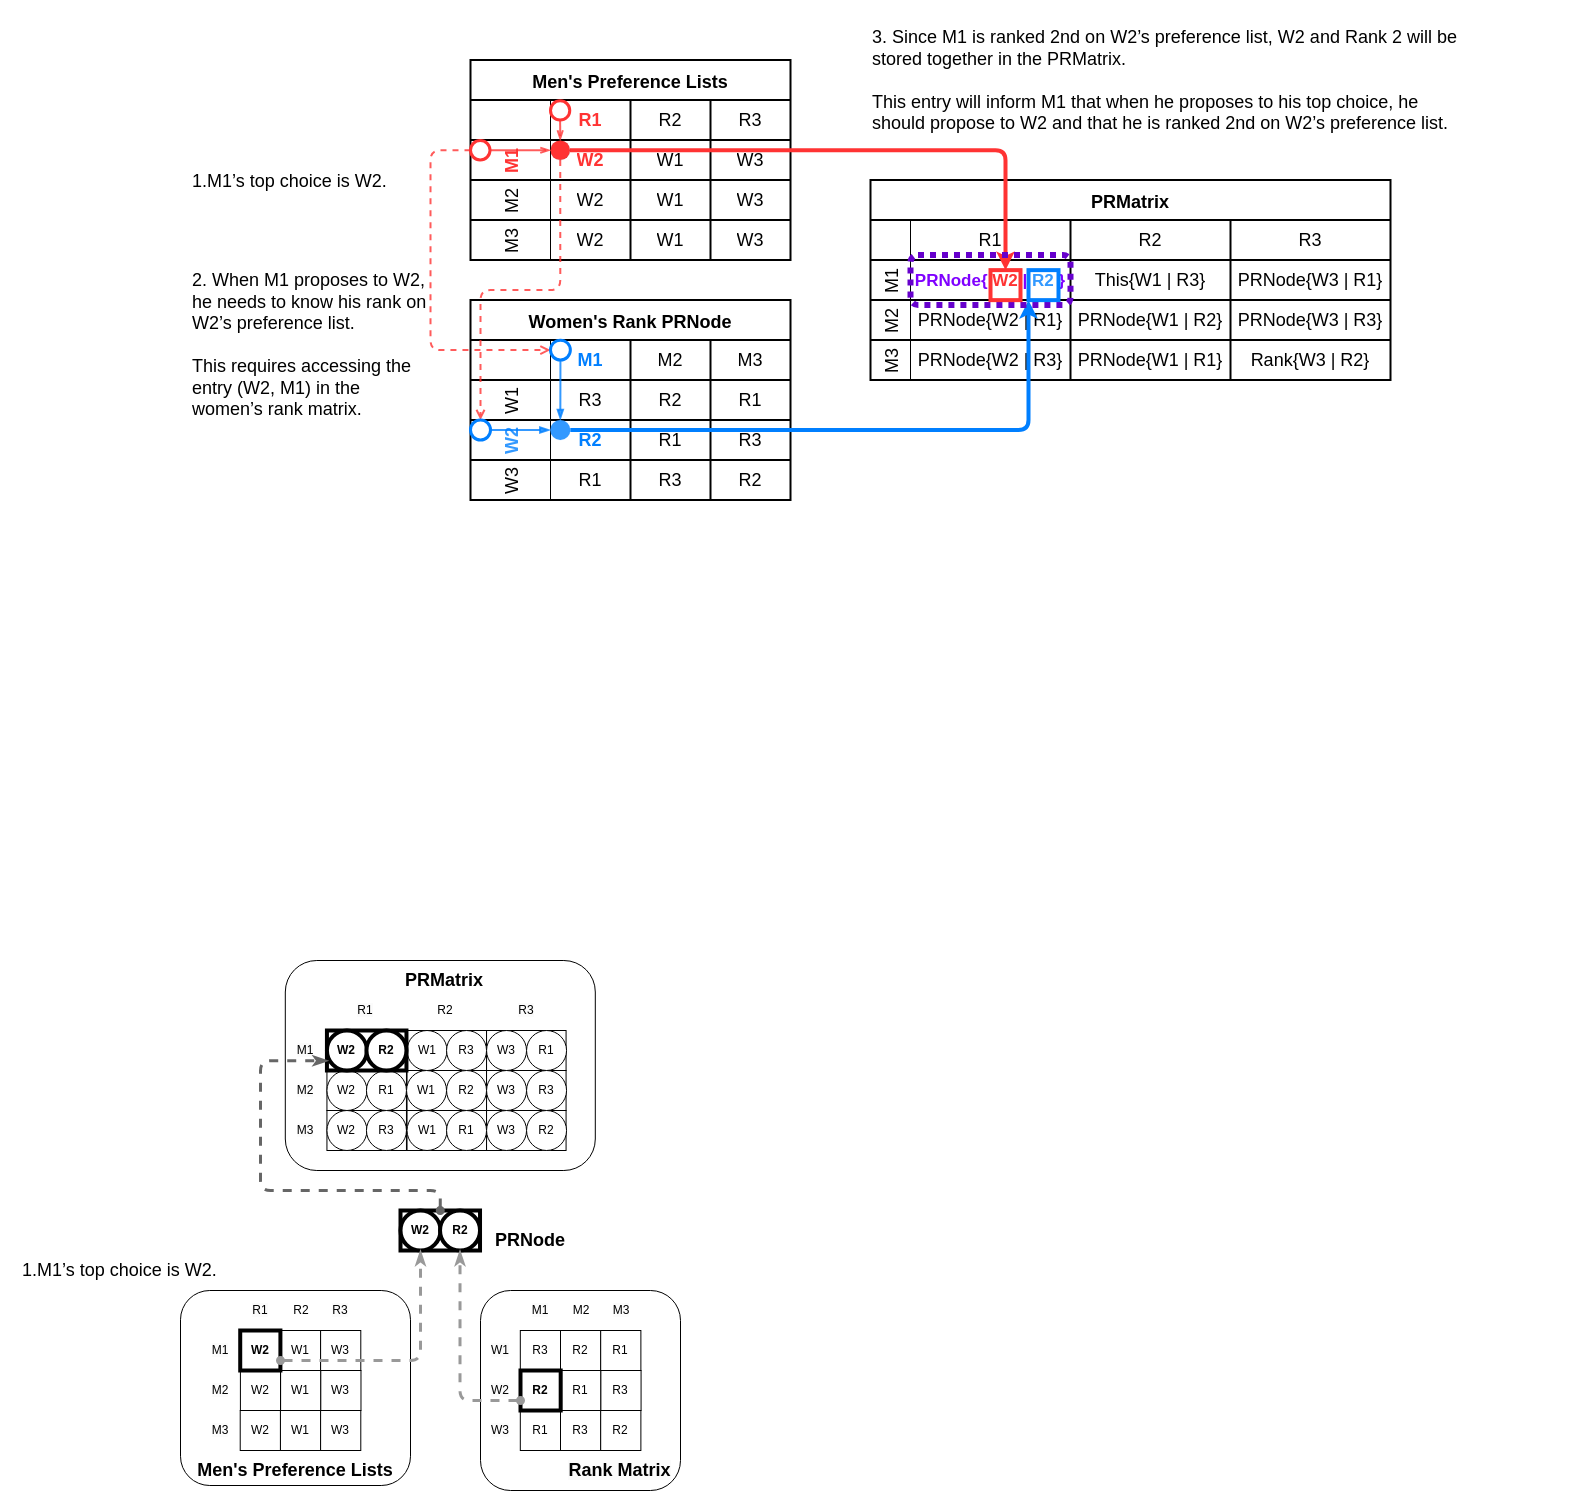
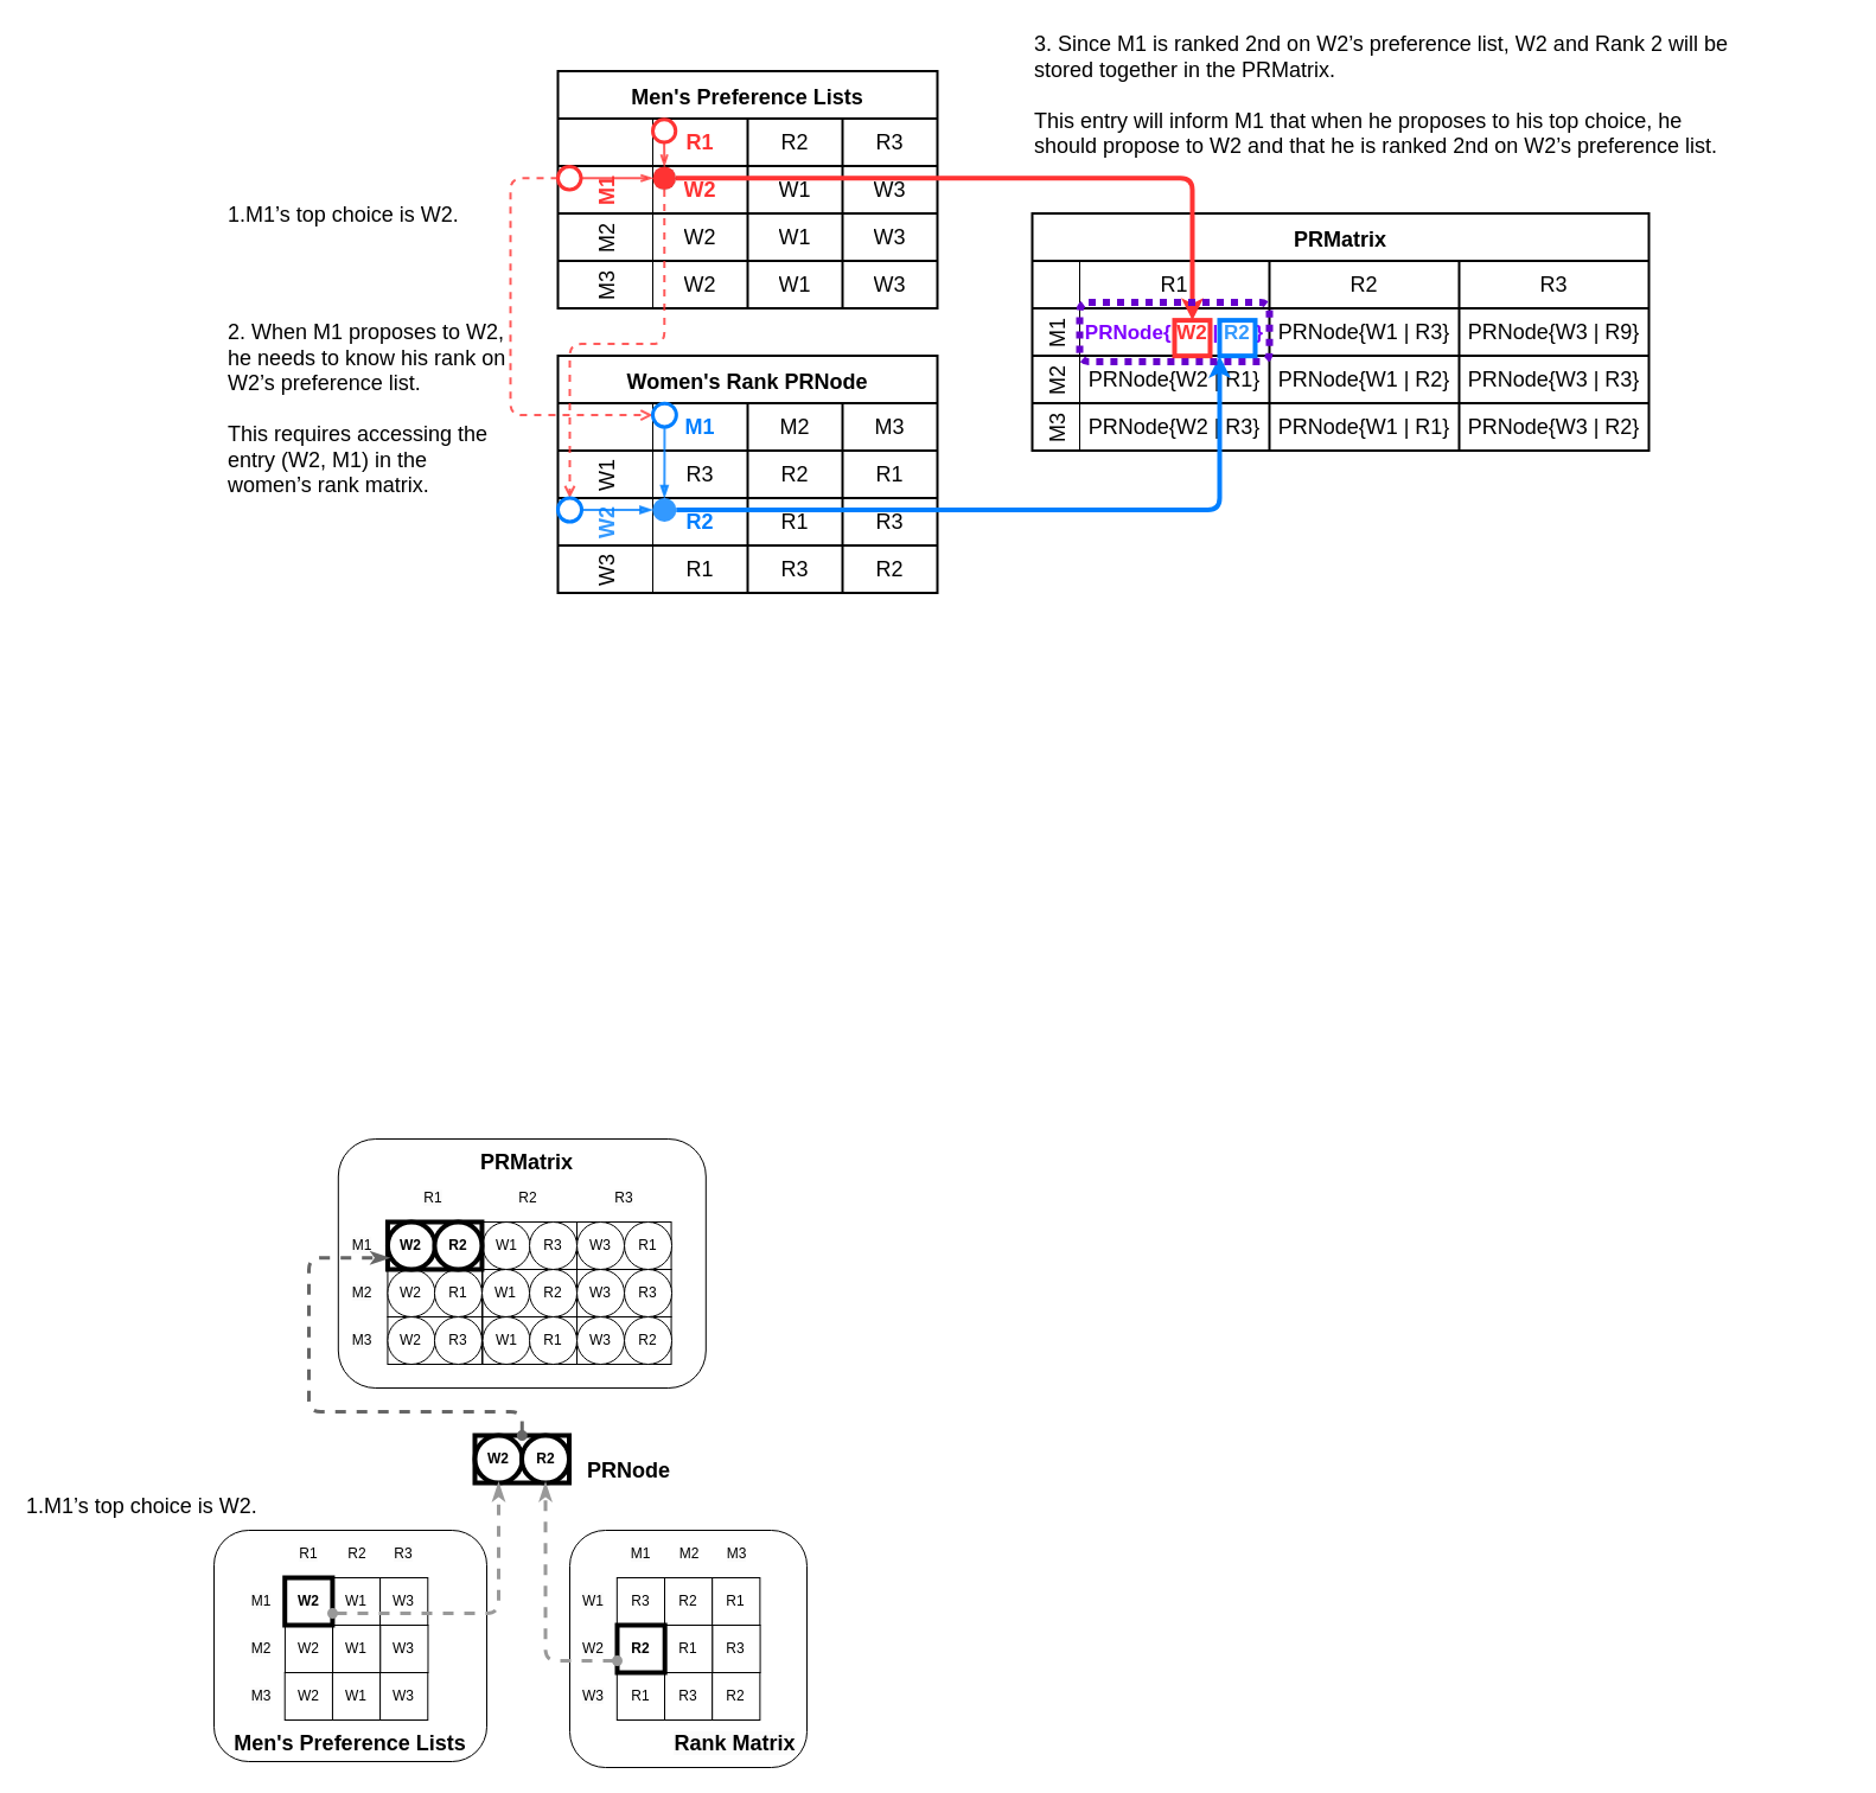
- <mxCell id="46" value="&lt;font style=&quot;font-size: 18px;&quot;&gt;This{W1 | R3}&lt;/font&gt;" style="shape=partialRectangle;html=1;whiteSpace=wrap;connectable=0;overflow=hidden;top=0;left=0;bottom=0;right=0;pointerEvents=1;fillColor=none;labelBackgroundColor=none;labelBorderColor=none;strokeColor=default;shadow=0;resizable=1;resizeWidth=0;metaEdit=0;backgroundOutline=0;fontSize=18;" vertex="1" parent="44"><mxGeometry x="200" width="160" height="40" as="geometry"><mxRectangle width="160" height="40" as="alternateBounds" /></mxGeometry></mxCell>
+ <mxCell id="46" value="&lt;font style=&quot;font-size: 18px;&quot;&gt;PRNode{W1 | R3}&lt;/font&gt;" style="shape=partialRectangle;html=1;whiteSpace=wrap;connectable=0;overflow=hidden;top=0;left=0;bottom=0;right=0;pointerEvents=1;fillColor=none;labelBackgroundColor=none;labelBorderColor=none;strokeColor=default;shadow=0;resizable=1;resizeWidth=0;metaEdit=0;backgroundOutline=0;fontSize=18;" vertex="1" parent="44"><mxGeometry x="200" width="160" height="40" as="geometry"><mxRectangle width="160" height="40" as="alternateBounds" /></mxGeometry></mxCell>
- <mxCell id="47" value="PRNode{W3 | R1}" style="shape=partialRectangle;html=1;whiteSpace=wrap;connectable=0;overflow=hidden;top=0;left=0;bottom=0;right=0;pointerEvents=1;fillColor=none;fontSize=18;" vertex="1" parent="44"><mxGeometry x="360" width="160" height="40" as="geometry"><mxRectangle width="160" height="40" as="alternateBounds" /></mxGeometry></mxCell>
+ <mxCell id="47" value="PRNode{W3 | R9}" style="shape=partialRectangle;html=1;whiteSpace=wrap;connectable=0;overflow=hidden;top=0;left=0;bottom=0;right=0;pointerEvents=1;fillColor=none;fontSize=18;" vertex="1" parent="44"><mxGeometry x="360" width="160" height="40" as="geometry"><mxRectangle width="160" height="40" as="alternateBounds" /></mxGeometry></mxCell>
- <mxCell id="55" value="Rank{W3 | R2}" style="shape=partialRectangle;html=1;whiteSpace=wrap;connectable=0;strokeColor=inherit;overflow=hidden;fillColor=none;top=0;left=0;bottom=0;right=0;pointerEvents=1;fontSize=18;" vertex="1" parent="52"><mxGeometry x="360" width="160" height="40" as="geometry"><mxRectangle width="160" height="40" as="alternateBounds" /></mxGeometry></mxCell>
+ <mxCell id="55" value="PRNode{W3 | R2}" style="shape=partialRectangle;html=1;whiteSpace=wrap;connectable=0;strokeColor=inherit;overflow=hidden;fillColor=none;top=0;left=0;bottom=0;right=0;pointerEvents=1;fontSize=18;" vertex="1" parent="52"><mxGeometry x="360" width="160" height="40" as="geometry"><mxRectangle width="160" height="40" as="alternateBounds" /></mxGeometry></mxCell>
